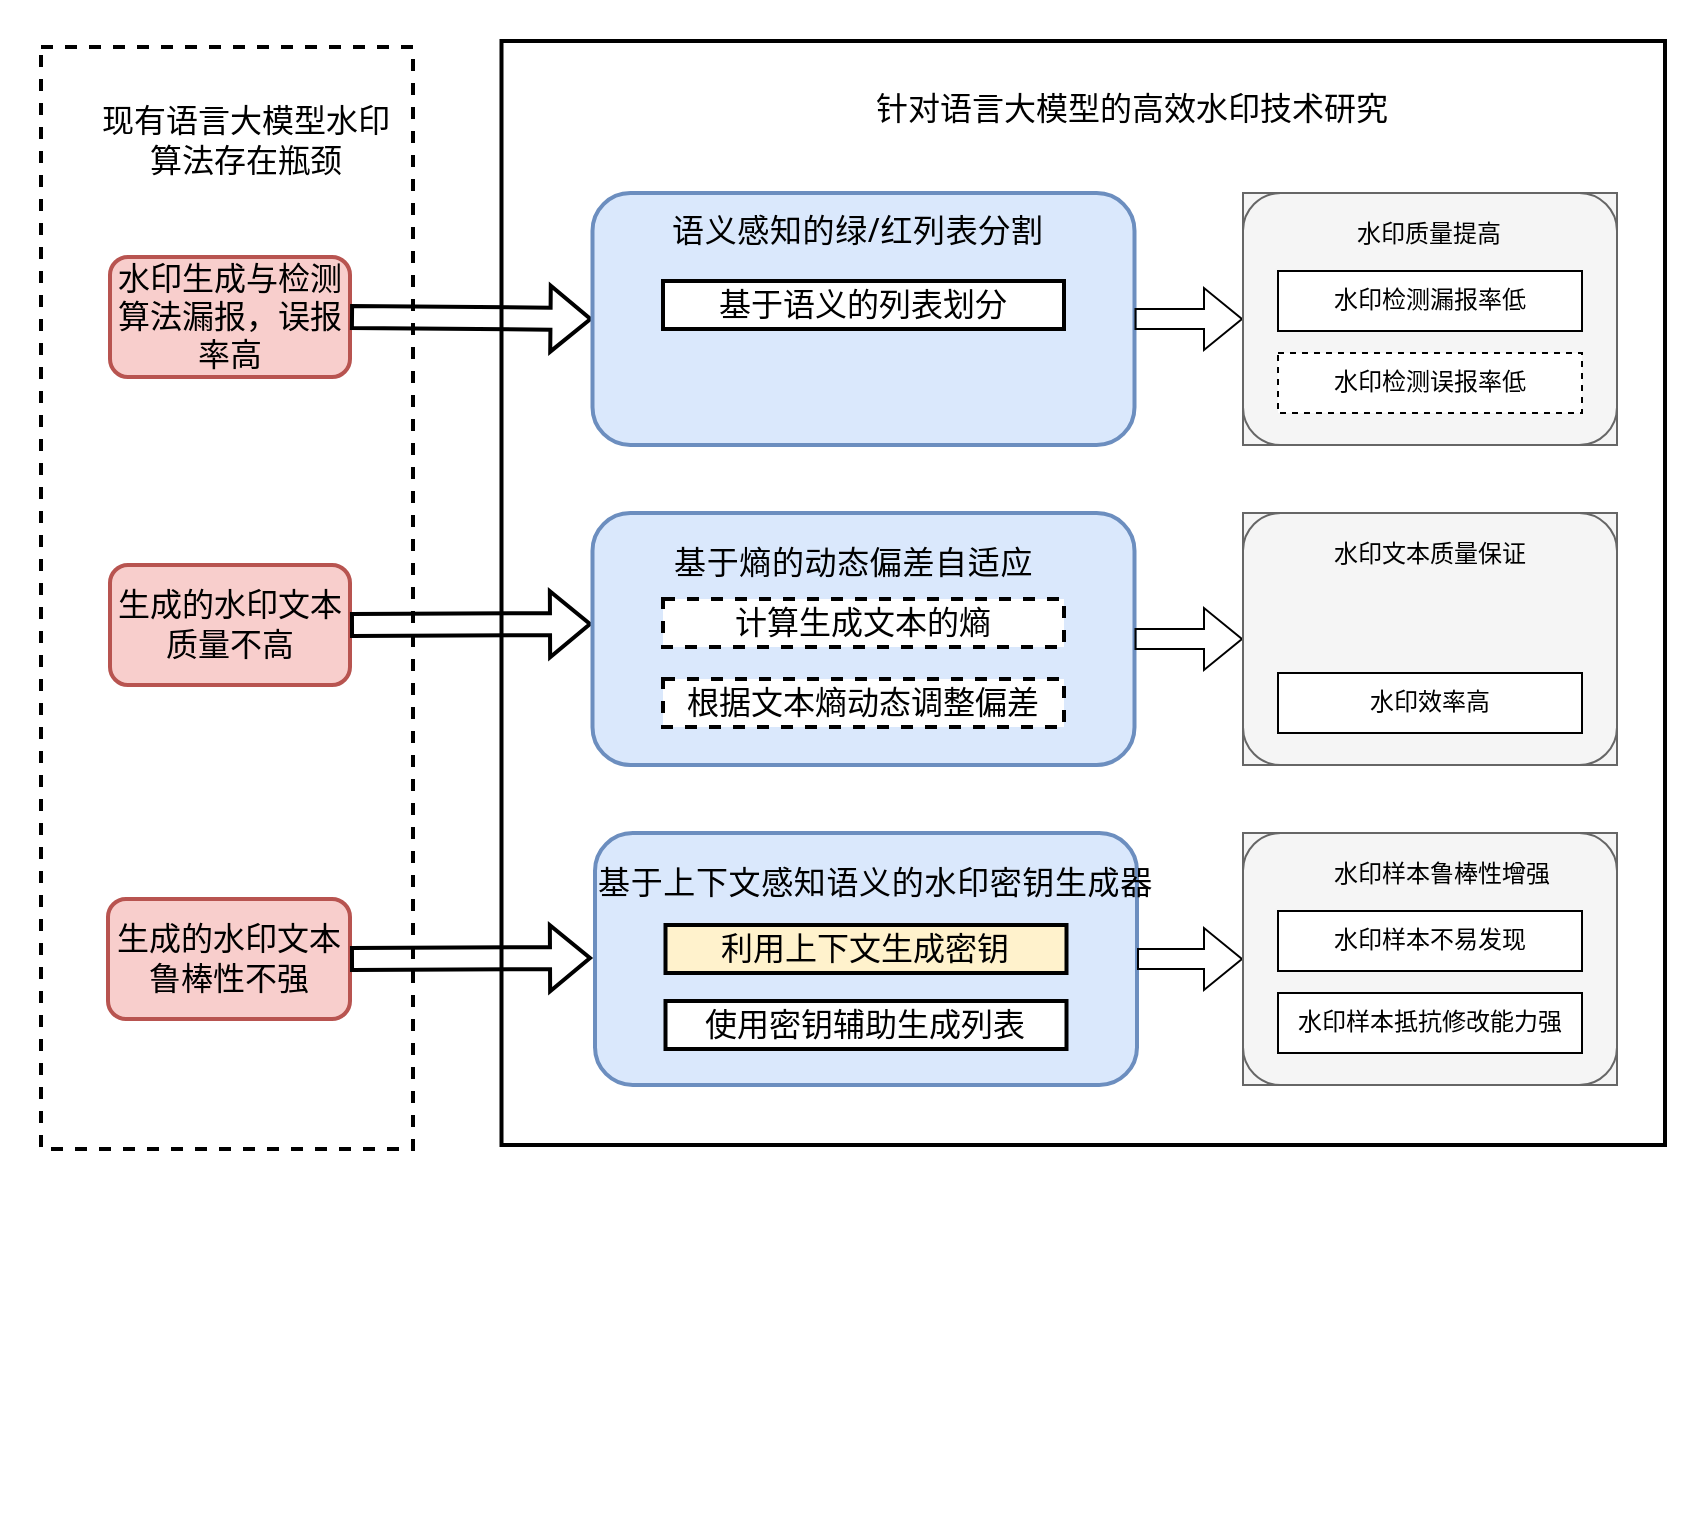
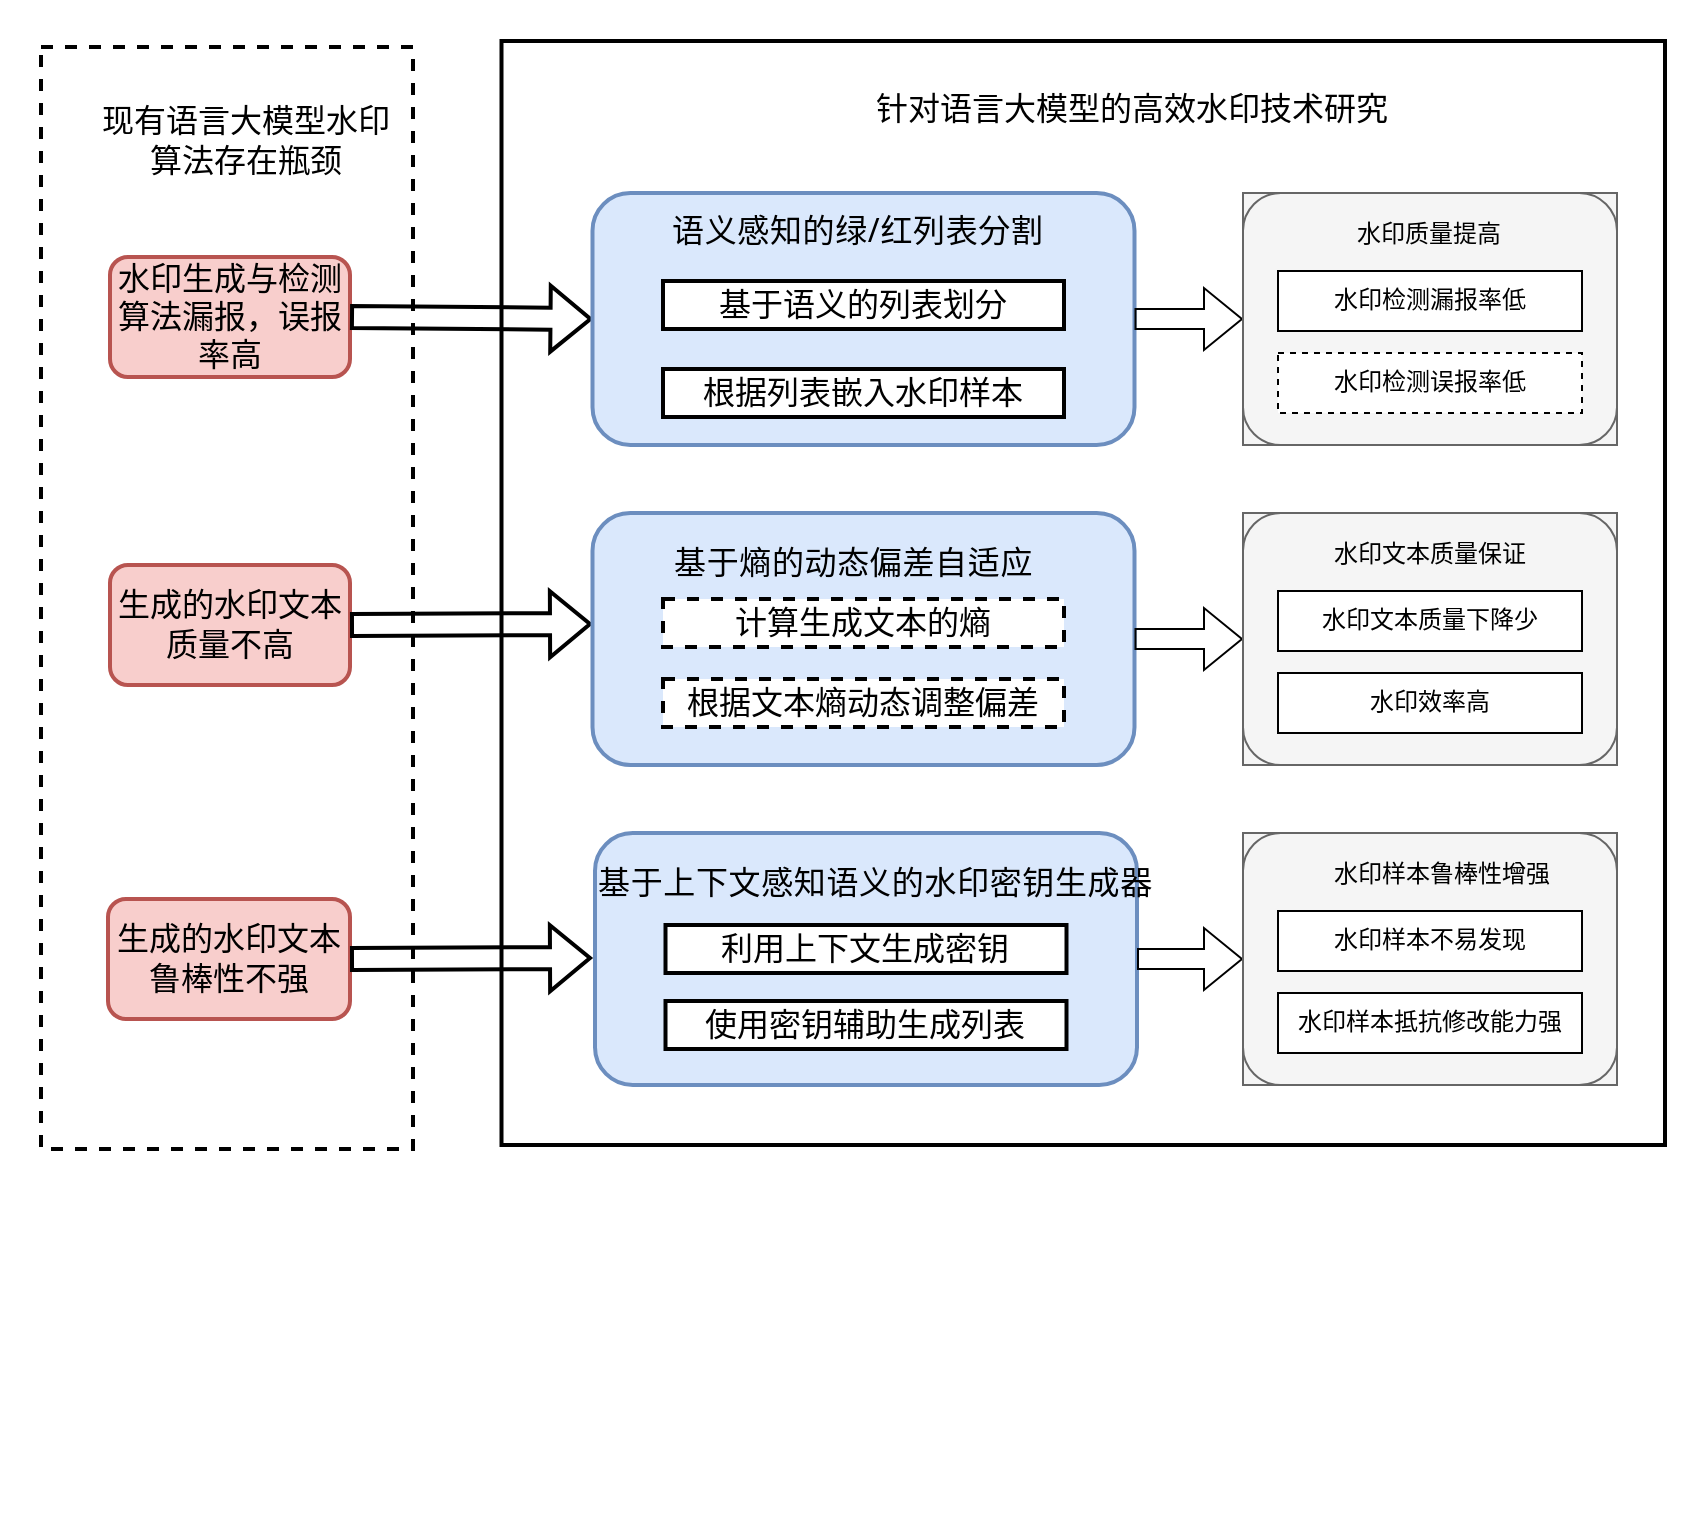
+ <mxCell id="18" value="根据列表嵌入水印样本" style="rounded=0;whiteSpace=wrap;html=1;fontSize=16;strokeWidth=2;fontFamily=Times New Roman;" parent="15" vertex="1"><mxGeometry x="35.25" y="90" width="200.5" height="24" as="geometry" /></mxCell>
+ <mxCell id="39" value="水印文本质量下降少" style="rounded=0;whiteSpace=wrap;html=1;" parent="1" vertex="1"><mxGeometry x="638.5" y="295" width="152" height="30" as="geometry" /></mxCell>
- <mxCell id="28" value="利用上下文生成密钥" style="rounded=0;whiteSpace=wrap;html=1;fontSize=16;strokeWidth=2;fontFamily=Times New Roman;fillColor=#fff2cc;" parent="25" vertex="1"><mxGeometry x="35.25" y="46" width="200.5" height="24" as="geometry" /></mxCell>
+ <mxCell id="28" value="利用上下文生成密钥" style="rounded=0;whiteSpace=wrap;html=1;fontSize=16;strokeWidth=2;fontFamily=Times New Roman;" parent="25" vertex="1"><mxGeometry x="35.25" y="46" width="200.5" height="24" as="geometry" /></mxCell>
